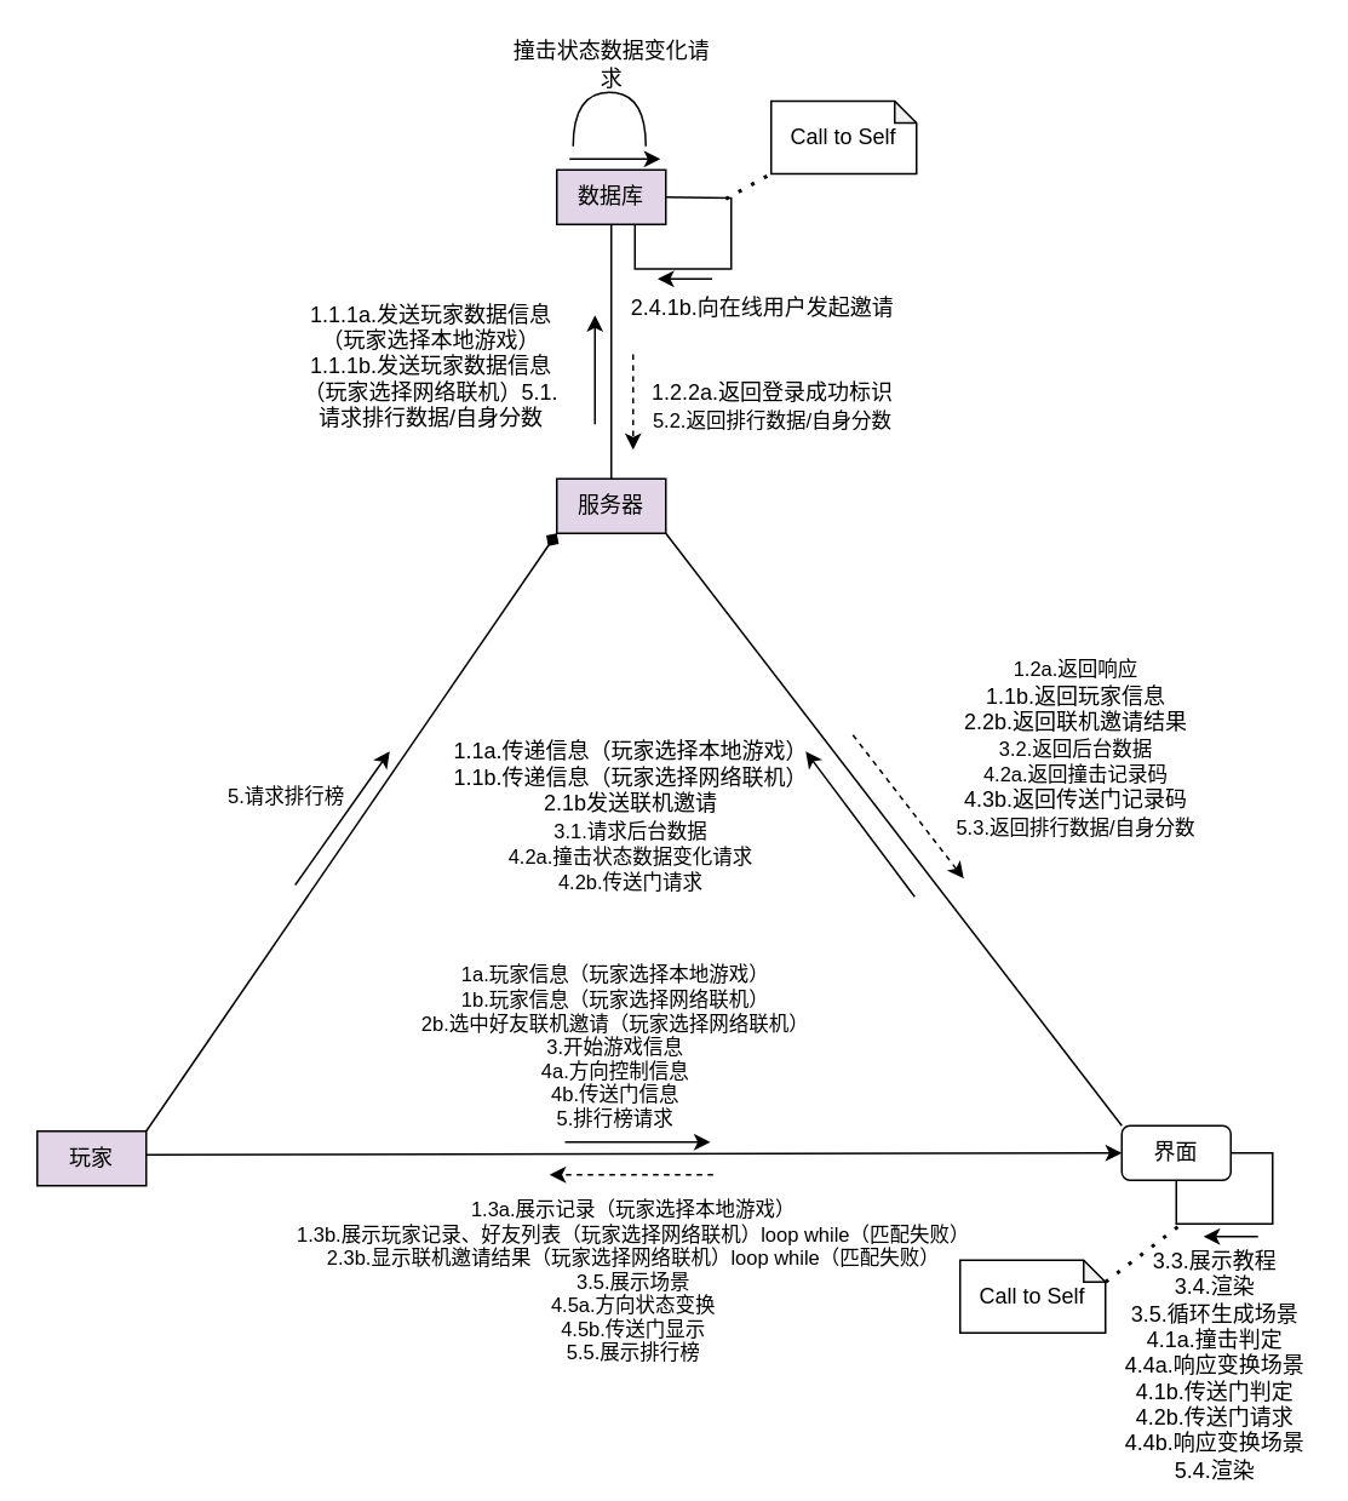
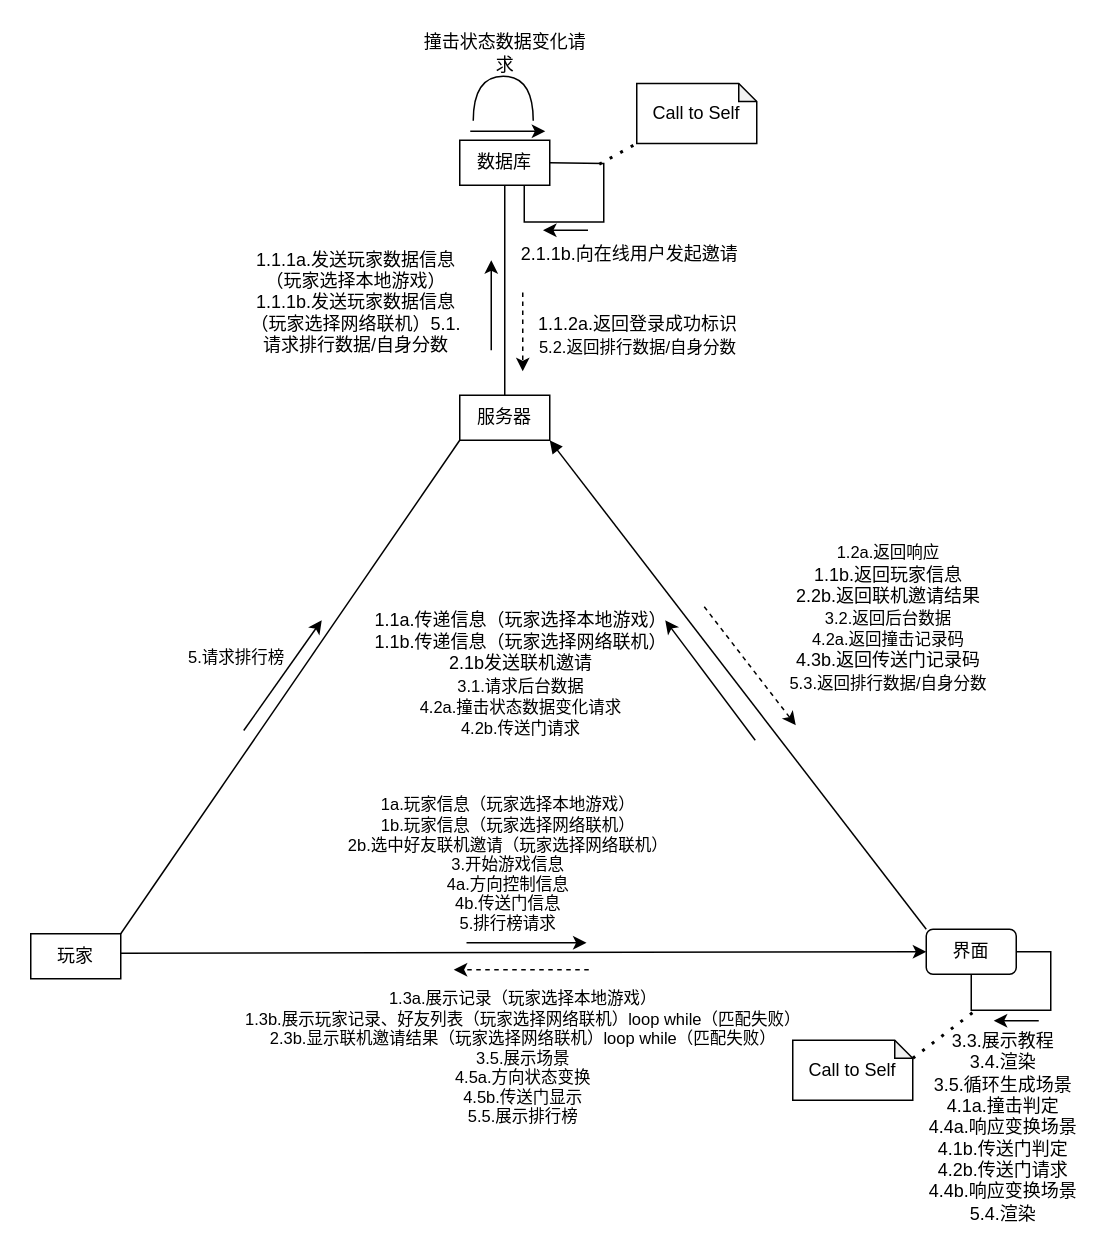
- <mxCell id="5" value="数据库" style="rounded=0;whiteSpace=wrap;html=1;fillColor=#e1d5e7;" parent="1" vertex="1"><mxGeometry x="306" y="93" width="60" height="30" as="geometry" /></mxCell>
+ <mxCell id="5" value="数据库" style="rounded=0;whiteSpace=wrap;html=1;" parent="1" vertex="1"><mxGeometry x="306" y="93" width="60" height="30" as="geometry" /></mxCell>
- <mxCell id="36" value="2.4.1b.向在线用户发起邀请" style="text;html=1;align=center;verticalAlign=middle;resizable=0;points=[];autosize=1;strokeColor=none;fillColor=none;" parent="1" vertex="1"><mxGeometry x="334" y="154" width="170" height="30" as="geometry" /></mxCell>
+ <mxCell id="36" value="2.1.1b.向在线用户发起邀请" style="text;html=1;align=center;verticalAlign=middle;resizable=0;points=[];autosize=1;strokeColor=none;fillColor=none;" parent="1" vertex="1"><mxGeometry x="334" y="154" width="170" height="30" as="geometry" /></mxCell>
- <mxCell id="18" value="1.2.2a.返回登录成功标识&lt;br style=&quot;border-color: var(--border-color); font-size: 11px;&quot;&gt;&lt;span style=&quot;font-size: 11px; background-color: rgb(255, 255, 255);&quot;&gt;5.2.返回排行数据/自身分数&lt;/span&gt;" style="text;html=1;strokeColor=none;fillColor=none;align=center;verticalAlign=middle;whiteSpace=wrap;rounded=0;" parent="1" vertex="1"><mxGeometry x="320.13" y="208" width="210" height="30" as="geometry" /></mxCell>
+ <mxCell id="18" value="1.1.2a.返回登录成功标识&lt;br style=&quot;border-color: var(--border-color); font-size: 11px;&quot;&gt;&lt;span style=&quot;font-size: 11px; background-color: rgb(255, 255, 255);&quot;&gt;5.2.返回排行数据/自身分数&lt;/span&gt;" style="text;html=1;strokeColor=none;fillColor=none;align=center;verticalAlign=middle;whiteSpace=wrap;rounded=0;" parent="1" vertex="1"><mxGeometry x="320.13" y="208" width="210" height="30" as="geometry" /></mxCell>
- <mxCell id="3" value="服务器" style="rounded=0;whiteSpace=wrap;html=1;fillColor=#e1d5e7;" parent="1" vertex="1"><mxGeometry x="306" y="263" width="60" height="30" as="geometry" /></mxCell>
+ <mxCell id="3" value="服务器" style="rounded=0;whiteSpace=wrap;html=1;" parent="1" vertex="1"><mxGeometry x="306" y="263" width="60" height="30" as="geometry" /></mxCell>
- <mxCell id="15" value="" style="endArrow=none;html=1;rounded=0;entryX=1;entryY=1;entryDx=0;entryDy=0;exitX=0;exitY=0;exitDx=0;exitDy=0;" parent="1" source="4" target="3" edge="1"><mxGeometry width="50" height="50" relative="1" as="geometry"><mxPoint x="290" y="493" as="sourcePoint" /><mxPoint x="340" y="443" as="targetPoint" /></mxGeometry></mxCell>
+ <mxCell id="15" value="" style="endArrow=block;html=1;rounded=0;entryX=1;entryY=1;entryDx=0;entryDy=0;exitX=0;exitY=0;exitDx=0;exitDy=0;" parent="1" source="4" target="3" edge="1"><mxGeometry width="50" height="50" relative="1" as="geometry"><mxPoint x="290" y="493" as="sourcePoint" /><mxPoint x="340" y="443" as="targetPoint" /></mxGeometry></mxCell>
- <mxCell id="8" value="" style="endArrow=diamond;html=1;rounded=0;exitX=1;exitY=0;exitDx=0;exitDy=0;entryX=0;entryY=1;entryDx=0;entryDy=0;" parent="1" source="2" target="3" edge="1"><mxGeometry width="50" height="50" relative="1" as="geometry"><mxPoint x="290" y="453" as="sourcePoint" /><mxPoint x="340" y="403" as="targetPoint" /></mxGeometry></mxCell>
+ <mxCell id="8" value="" style="endArrow=none;html=1;rounded=0;exitX=1;exitY=0;exitDx=0;exitDy=0;entryX=0;entryY=1;entryDx=0;entryDy=0;" parent="1" source="2" target="3" edge="1"><mxGeometry width="50" height="50" relative="1" as="geometry"><mxPoint x="290" y="453" as="sourcePoint" /><mxPoint x="340" y="403" as="targetPoint" /></mxGeometry></mxCell>
- <mxCell id="2" value="玩家&lt;br&gt;" style="rounded=0;whiteSpace=wrap;html=1;fillColor=#e1d5e7;" parent="1" vertex="1"><mxGeometry x="20" y="622" width="60" height="30" as="geometry" /></mxCell>
+ <mxCell id="2" value="玩家&lt;br&gt;" style="rounded=0;whiteSpace=wrap;html=1;" parent="1" vertex="1"><mxGeometry x="20" y="622" width="60" height="30" as="geometry" /></mxCell>
